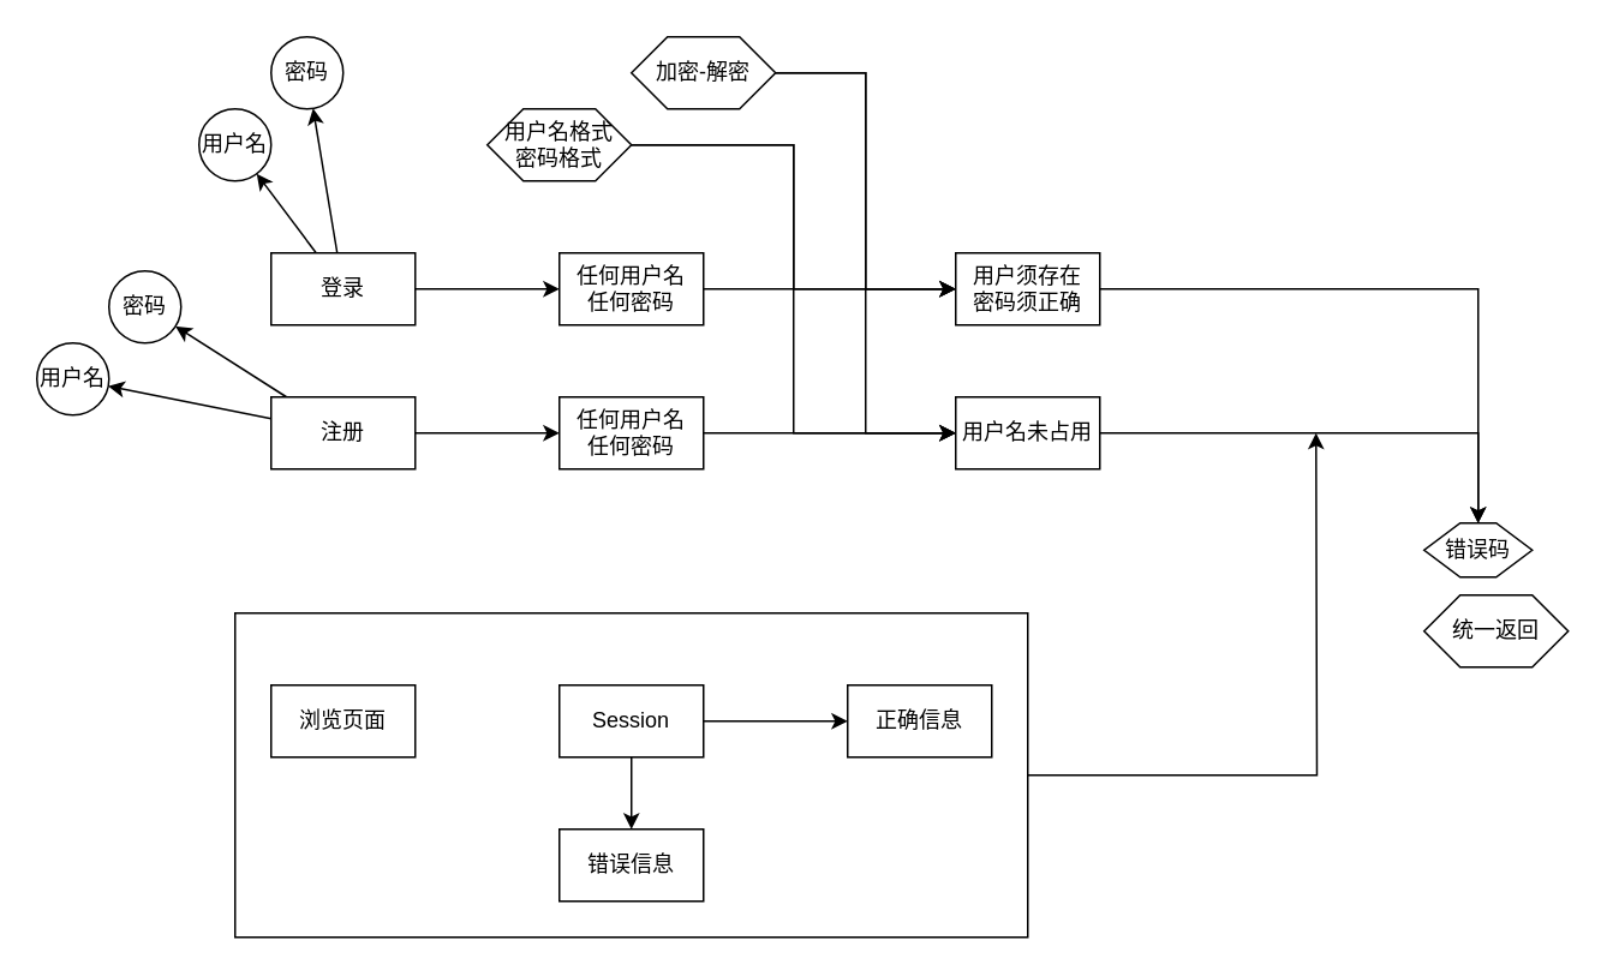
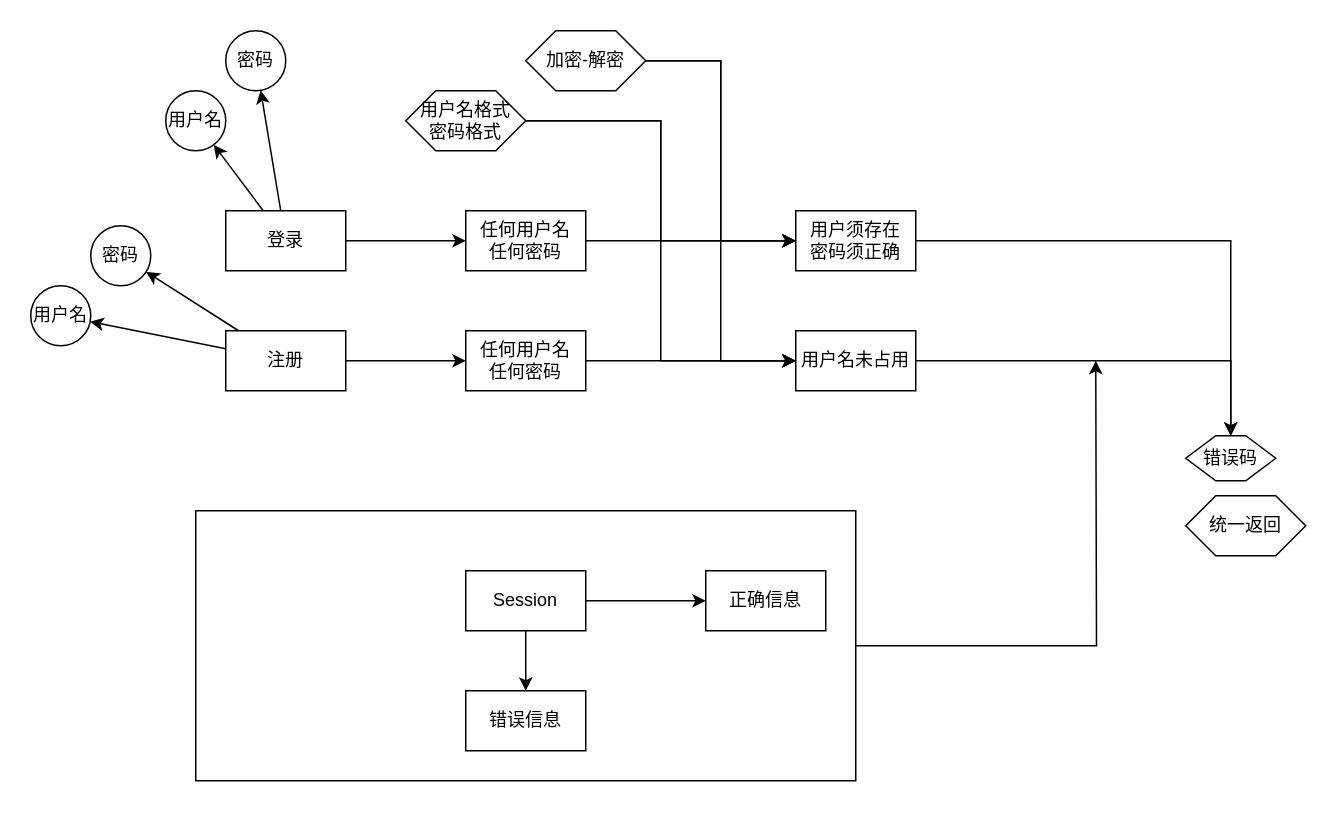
- <mxCell id="32" value="浏览页面" style="rounded=0;whiteSpace=wrap;html=1;" vertex="1" parent="1"><mxGeometry x="150" y="380" width="80" height="40" as="geometry" /></mxCell>
